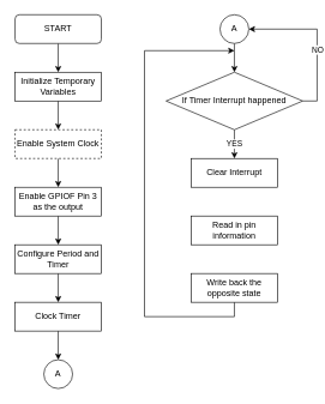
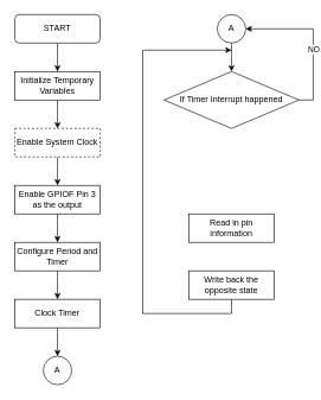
- <mxCell id="19" value="YES" style="edgeStyle=orthogonalEdgeStyle;rounded=0;orthogonalLoop=1;jettySize=auto;html=1;" edge="1" parent="1" source="20" target="21"><mxGeometry relative="1" as="geometry" /></mxCell>
- <mxCell id="21" value="Clear Interrupt" style="rounded=0;whiteSpace=wrap;html=1;" vertex="1" parent="1"><mxGeometry x="265" y="220" width="120" height="40" as="geometry" /></mxCell>
